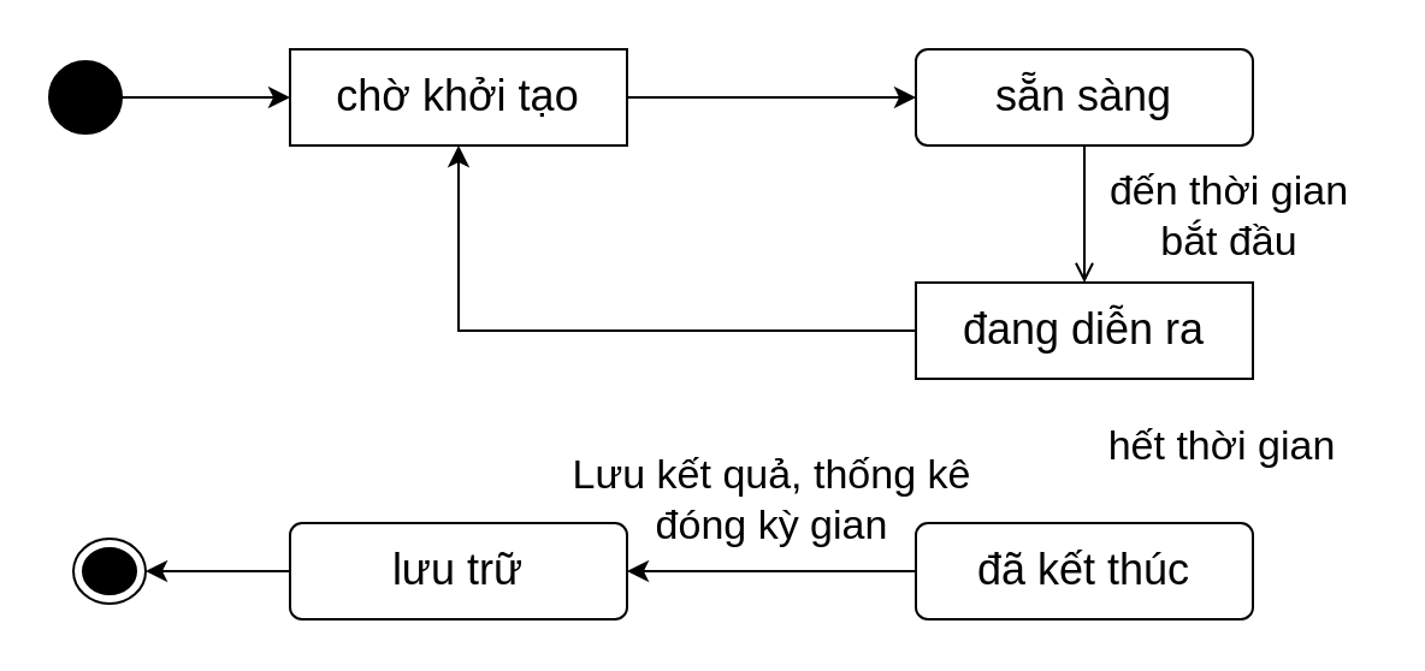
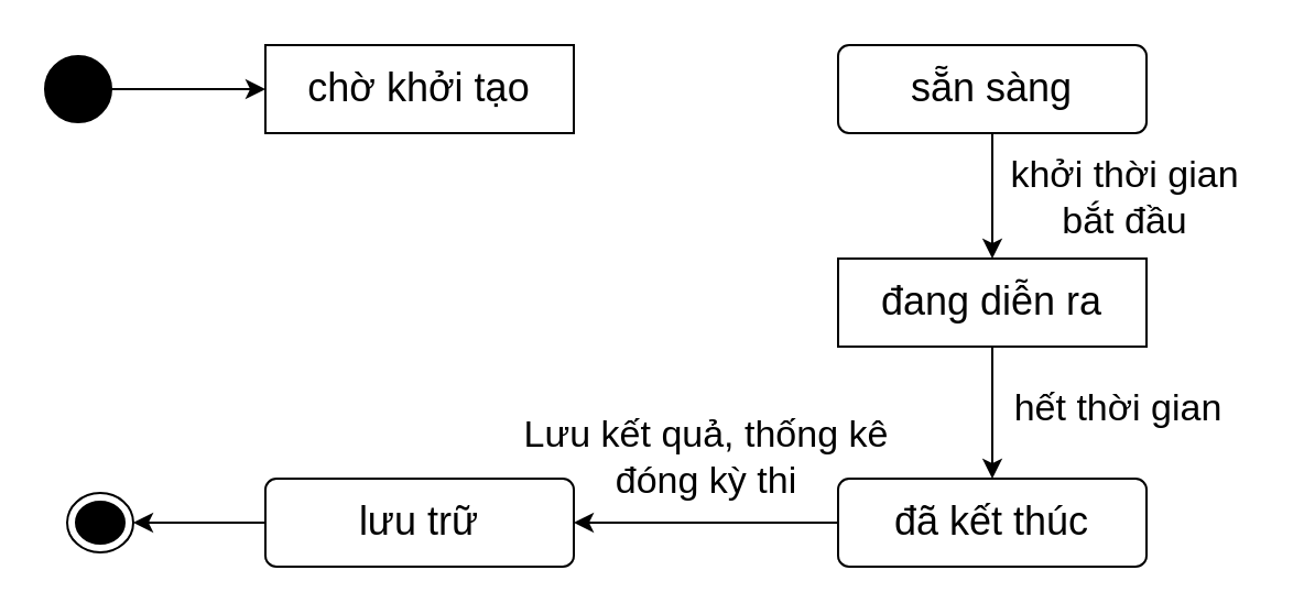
- <mxCell id="2" style="edgeStyle=orthogonalEdgeStyle;rounded=0;orthogonalLoop=1;jettySize=auto;html=1;verticalAlign=middle;fontSize=18;" parent="1" source="3" target="5" edge="1"><mxGeometry relative="1" as="geometry" /></mxCell>
- <mxCell id="8" value="đến thời gian&lt;div&gt;bắt đầu&lt;/div&gt;" style="text;html=1;align=center;verticalAlign=middle;resizable=0;points=[];autosize=1;strokeColor=none;fillColor=none;fontSize=17;" parent="1" vertex="1"><mxGeometry x="450" y="65" width="120" height="50" as="geometry" /></mxCell>
+ <mxCell id="8" value="khởi thời gian&lt;div&gt;bắt đầu&lt;/div&gt;" style="text;html=1;align=center;verticalAlign=middle;resizable=0;points=[];autosize=1;strokeColor=none;fillColor=none;fontSize=17;" parent="1" vertex="1"><mxGeometry x="450" y="65" width="120" height="50" as="geometry" /></mxCell>
- <mxCell id="4" style="edgeStyle=orthogonalEdgeStyle;rounded=0;orthogonalLoop=1;jettySize=auto;html=1;entryX=0.5;entryY=0;entryDx=0;entryDy=0;verticalAlign=middle;fontSize=18;endArrow=open;" parent="1" source="5" target="7" edge="1"><mxGeometry relative="1" as="geometry" /></mxCell>
+ <mxCell id="4" style="edgeStyle=orthogonalEdgeStyle;rounded=0;orthogonalLoop=1;jettySize=auto;html=1;entryX=0.5;entryY=0;entryDx=0;entryDy=0;verticalAlign=middle;fontSize=18;" parent="1" source="5" target="7" edge="1"><mxGeometry relative="1" as="geometry" /></mxCell>
- <mxCell id="6" style="edgeStyle=orthogonalEdgeStyle;rounded=0;orthogonalLoop=1;jettySize=auto;html=1;verticalAlign=middle;fontSize=18;" parent="1" source="7" target="3" edge="1"><mxGeometry relative="1" as="geometry" /></mxCell>
+ <mxCell id="6" style="edgeStyle=orthogonalEdgeStyle;rounded=0;orthogonalLoop=1;jettySize=auto;html=1;entryX=0.5;entryY=0;entryDx=0;entryDy=0;verticalAlign=middle;fontSize=18;" parent="1" source="7" target="13" edge="1"><mxGeometry relative="1" as="geometry" /></mxCell>
- <mxCell id="17" value="Lưu kết quả, thống kê&lt;div&gt;đóng kỳ gian&lt;/div&gt;" style="text;html=1;align=center;verticalAlign=middle;resizable=0;points=[];autosize=1;strokeColor=none;fillColor=none;fontSize=17;" parent="1" vertex="1"><mxGeometry x="225" y="183" width="190" height="50" as="geometry" /></mxCell>
+ <mxCell id="17" value="Lưu kết quả, thống kê&lt;div&gt;đóng kỳ thi&lt;/div&gt;" style="text;html=1;align=center;verticalAlign=middle;resizable=0;points=[];autosize=1;strokeColor=none;fillColor=none;fontSize=17;" parent="1" vertex="1"><mxGeometry x="225" y="183" width="190" height="50" as="geometry" /></mxCell>
